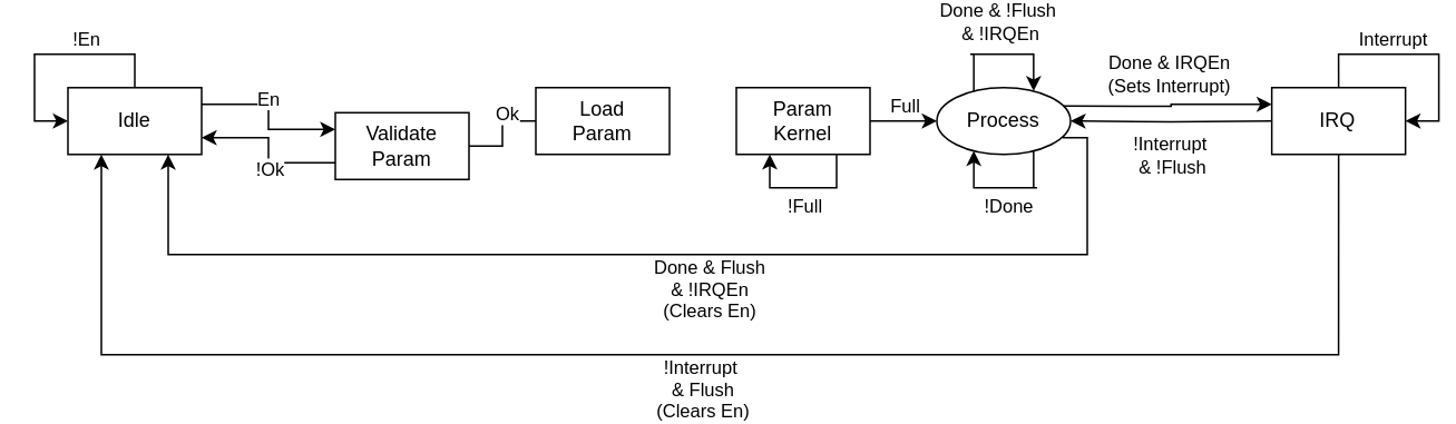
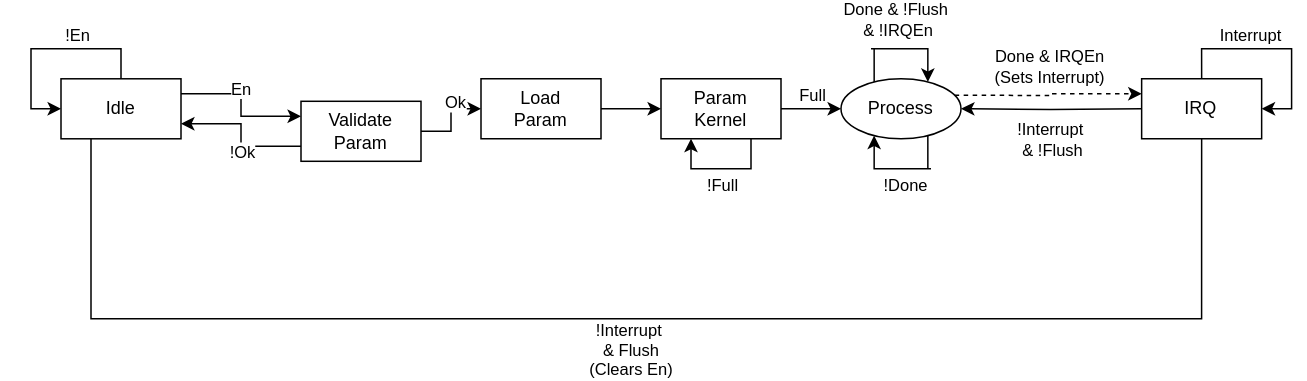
- <mxCell id="15" style="edgeStyle=orthogonalEdgeStyle;rounded=0;orthogonalLoop=1;jettySize=auto;html=1;exitX=1;exitY=0.25;exitDx=0;exitDy=0;entryX=0;entryY=0.25;entryDx=0;entryDy=0;" parent="1" source="19" target="28" edge="1"><mxGeometry relative="1" as="geometry" /></mxCell>
+ <mxCell id="15" style="edgeStyle=orthogonalEdgeStyle;rounded=0;orthogonalLoop=1;jettySize=auto;html=1;exitX=1;exitY=0.25;exitDx=0;exitDy=0;entryX=0;entryY=0.25;entryDx=0;entryDy=0;dashed=1;" parent="1" source="19" target="28" edge="1"><mxGeometry relative="1" as="geometry" /></mxCell>
- <mxCell id="7" style="edgeStyle=orthogonalEdgeStyle;rounded=0;orthogonalLoop=1;jettySize=auto;html=1;exitX=1;exitY=0.5;exitDx=0;exitDy=0;entryX=0;entryY=0.5;entryDx=0;entryDy=0;endArrow=none;" parent="1" source="9" target="34" edge="1"><mxGeometry relative="1" as="geometry"><mxPoint x="310" y="60" as="targetPoint" /></mxGeometry></mxCell>
+ <mxCell id="7" style="edgeStyle=orthogonalEdgeStyle;rounded=0;orthogonalLoop=1;jettySize=auto;html=1;exitX=1;exitY=0.5;exitDx=0;exitDy=0;entryX=0;entryY=0.5;entryDx=0;entryDy=0;" parent="1" source="9" target="34" edge="1"><mxGeometry relative="1" as="geometry"><mxPoint x="310" y="60" as="targetPoint" /></mxGeometry></mxCell>
+ <mxCell id="33" style="edgeStyle=orthogonalEdgeStyle;rounded=0;orthogonalLoop=1;jettySize=auto;html=1;exitX=1;exitY=0.5;exitDx=0;exitDy=0;entryX=0;entryY=0.5;entryDx=0;entryDy=0;" parent="1" source="34" target="14" edge="1"><mxGeometry relative="1" as="geometry" /></mxCell>
- <mxCell id="26" style="edgeStyle=orthogonalEdgeStyle;rounded=0;orthogonalLoop=1;jettySize=auto;html=1;exitX=0.5;exitY=1;exitDx=0;exitDy=0;entryX=0.25;entryY=1;entryDx=0;entryDy=0;" parent="1" source="28" target="4" edge="1"><mxGeometry relative="1" as="geometry"><Array as="points"><mxPoint x="800" y="200" /><mxPoint x="60" y="200" /></Array></mxGeometry></mxCell>
+ <mxCell id="26" style="edgeStyle=orthogonalEdgeStyle;rounded=0;orthogonalLoop=1;jettySize=auto;html=1;exitX=0.5;exitY=1;exitDx=0;exitDy=0;entryX=0.25;entryY=1;entryDx=0;entryDy=0;endArrow=none;" parent="1" source="28" target="4" edge="1"><mxGeometry relative="1" as="geometry"><Array as="points"><mxPoint x="800" y="200" /><mxPoint x="60" y="200" /></Array></mxGeometry></mxCell>
- <mxCell id="17" style="edgeStyle=orthogonalEdgeStyle;rounded=0;orthogonalLoop=1;jettySize=auto;html=1;exitX=1;exitY=0.75;exitDx=0;exitDy=0;entryX=0.75;entryY=1;entryDx=0;entryDy=0;" parent="1" source="19" target="4" edge="1"><mxGeometry relative="1" as="geometry"><Array as="points"><mxPoint x="650" y="70" /><mxPoint x="650" y="140" /><mxPoint x="100" y="140" /></Array></mxGeometry></mxCell>
- <mxCell id="18" value="Done &amp;amp; Flush&lt;br&gt;&amp;amp; !IRQEn&lt;div&gt;(Clears En)&lt;br&gt;&lt;/div&gt;" style="edgeLabel;html=1;align=center;verticalAlign=middle;resizable=0;points=[];" parent="17" vertex="1" connectable="0"><mxGeometry x="-0.114" y="-1" relative="1" as="geometry"><mxPoint x="-4" y="21" as="offset" /></mxGeometry></mxCell>
